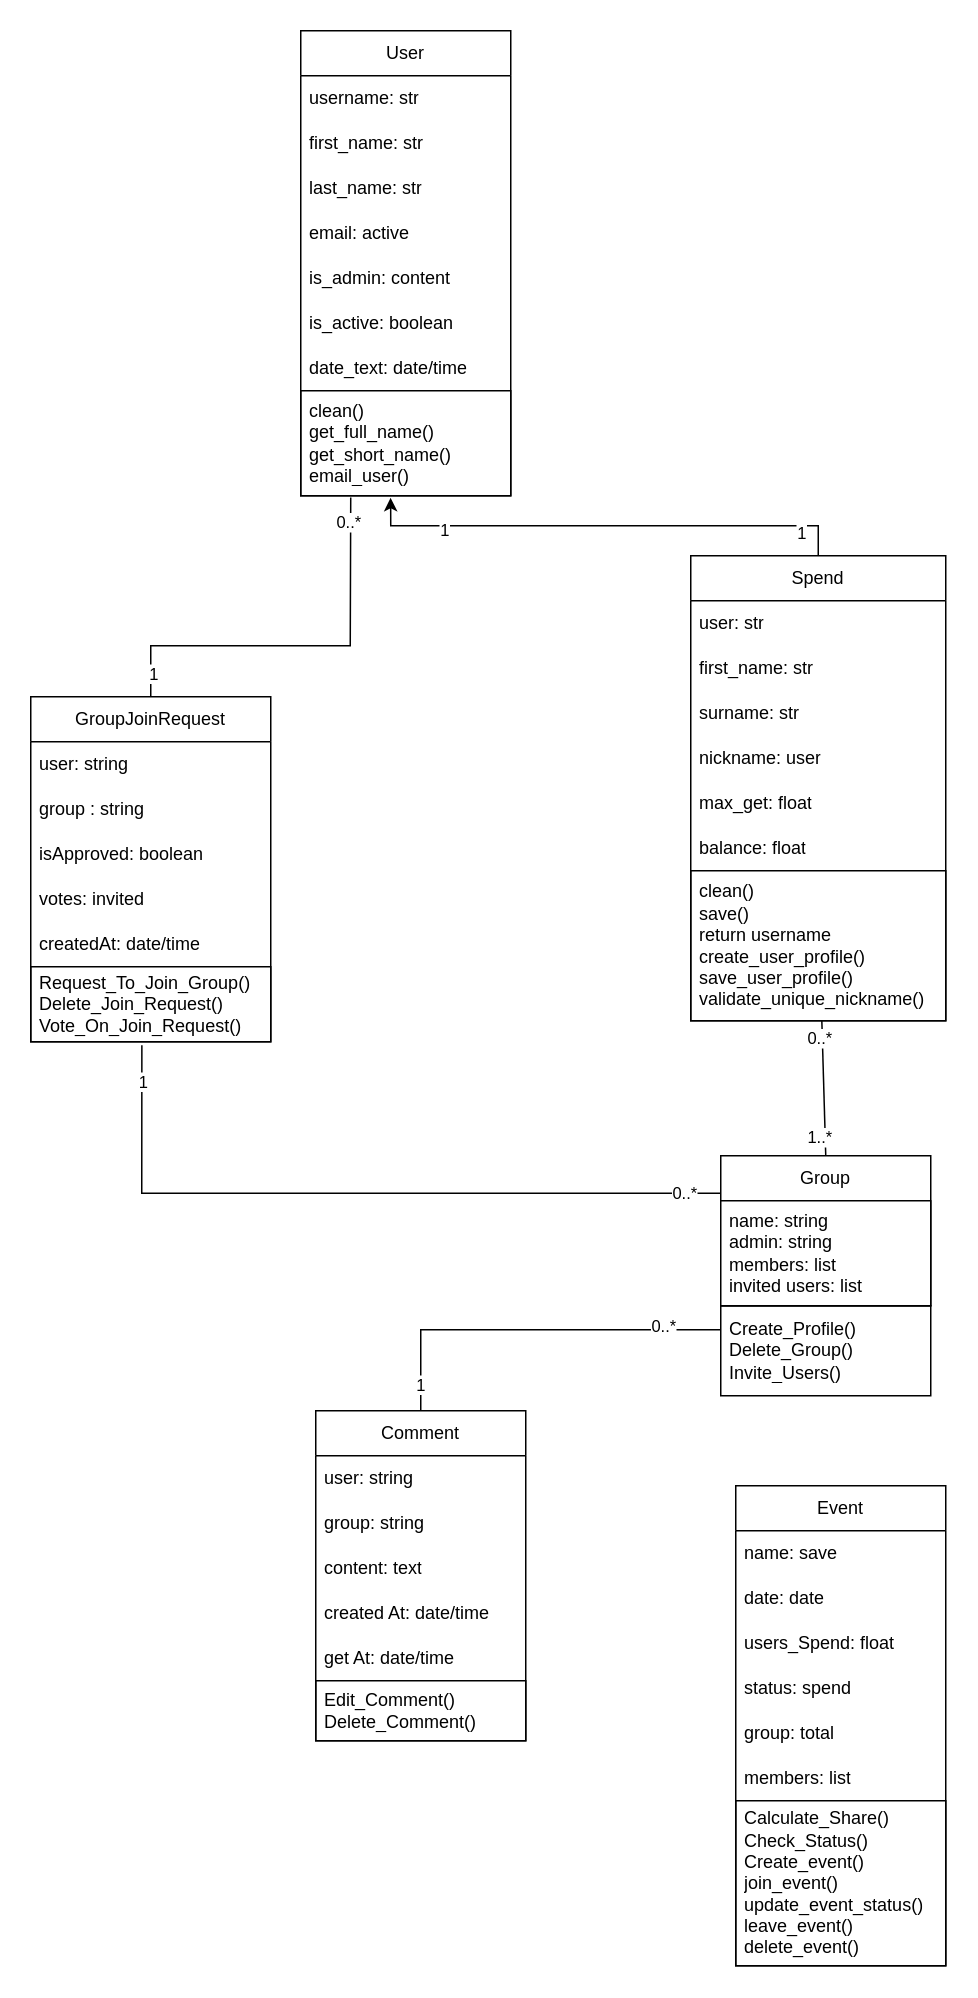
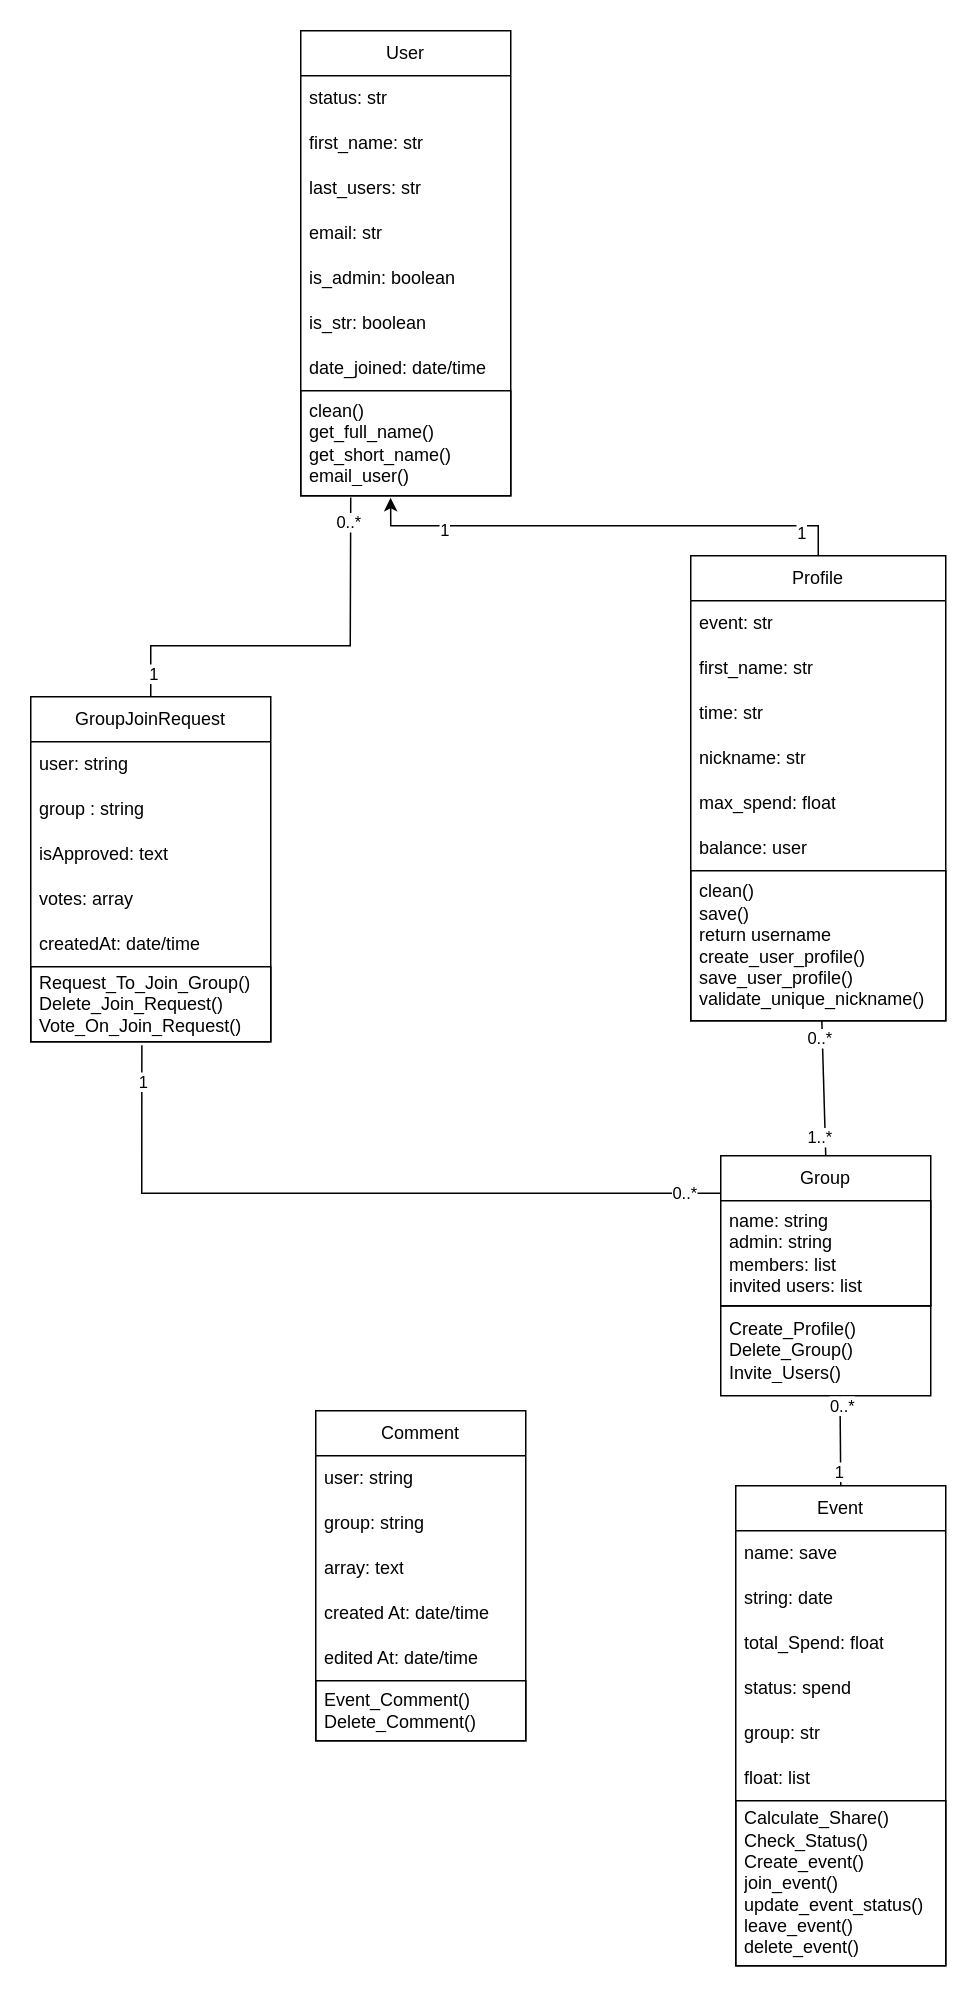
- <mxCell id="3" value="username: str" style="text;strokeColor=none;fillColor=none;align=left;verticalAlign=middle;spacingLeft=4;spacingRight=4;overflow=hidden;points=[[0,0.5],[1,0.5]];portConstraint=eastwest;rotatable=0;whiteSpace=wrap;html=1;" parent="2" vertex="1"><mxGeometry y="30" width="140" height="30" as="geometry" /></mxCell>
+ <mxCell id="3" value="status: str" style="text;strokeColor=none;fillColor=none;align=left;verticalAlign=middle;spacingLeft=4;spacingRight=4;overflow=hidden;points=[[0,0.5],[1,0.5]];portConstraint=eastwest;rotatable=0;whiteSpace=wrap;html=1;" parent="2" vertex="1"><mxGeometry y="30" width="140" height="30" as="geometry" /></mxCell>
- <mxCell id="5" value="last_name: str" style="text;strokeColor=none;fillColor=none;align=left;verticalAlign=middle;spacingLeft=4;spacingRight=4;overflow=hidden;points=[[0,0.5],[1,0.5]];portConstraint=eastwest;rotatable=0;whiteSpace=wrap;html=1;" parent="2" vertex="1"><mxGeometry y="90" width="140" height="30" as="geometry" /></mxCell>
+ <mxCell id="5" value="last_users: str" style="text;strokeColor=none;fillColor=none;align=left;verticalAlign=middle;spacingLeft=4;spacingRight=4;overflow=hidden;points=[[0,0.5],[1,0.5]];portConstraint=eastwest;rotatable=0;whiteSpace=wrap;html=1;" parent="2" vertex="1"><mxGeometry y="90" width="140" height="30" as="geometry" /></mxCell>
- <mxCell id="6" value="email: active" style="text;strokeColor=none;fillColor=none;align=left;verticalAlign=middle;spacingLeft=4;spacingRight=4;overflow=hidden;points=[[0,0.5],[1,0.5]];portConstraint=eastwest;rotatable=0;whiteSpace=wrap;html=1;" parent="2" vertex="1"><mxGeometry y="120" width="140" height="30" as="geometry" /></mxCell>
+ <mxCell id="6" value="email: str" style="text;strokeColor=none;fillColor=none;align=left;verticalAlign=middle;spacingLeft=4;spacingRight=4;overflow=hidden;points=[[0,0.5],[1,0.5]];portConstraint=eastwest;rotatable=0;whiteSpace=wrap;html=1;" parent="2" vertex="1"><mxGeometry y="120" width="140" height="30" as="geometry" /></mxCell>
- <mxCell id="7" value="is_admin: content" style="text;strokeColor=none;fillColor=none;align=left;verticalAlign=middle;spacingLeft=4;spacingRight=4;overflow=hidden;points=[[0,0.5],[1,0.5]];portConstraint=eastwest;rotatable=0;whiteSpace=wrap;html=1;" parent="2" vertex="1"><mxGeometry y="150" width="140" height="30" as="geometry" /></mxCell>
+ <mxCell id="7" value="is_admin: boolean" style="text;strokeColor=none;fillColor=none;align=left;verticalAlign=middle;spacingLeft=4;spacingRight=4;overflow=hidden;points=[[0,0.5],[1,0.5]];portConstraint=eastwest;rotatable=0;whiteSpace=wrap;html=1;" parent="2" vertex="1"><mxGeometry y="150" width="140" height="30" as="geometry" /></mxCell>
- <mxCell id="8" value="is_active: boolean" style="text;strokeColor=none;fillColor=none;align=left;verticalAlign=middle;spacingLeft=4;spacingRight=4;overflow=hidden;points=[[0,0.5],[1,0.5]];portConstraint=eastwest;rotatable=0;whiteSpace=wrap;html=1;" parent="2" vertex="1"><mxGeometry y="180" width="140" height="30" as="geometry" /></mxCell>
+ <mxCell id="8" value="is_str: boolean" style="text;strokeColor=none;fillColor=none;align=left;verticalAlign=middle;spacingLeft=4;spacingRight=4;overflow=hidden;points=[[0,0.5],[1,0.5]];portConstraint=eastwest;rotatable=0;whiteSpace=wrap;html=1;" parent="2" vertex="1"><mxGeometry y="180" width="140" height="30" as="geometry" /></mxCell>
- <mxCell id="9" value="date_text: date/time" style="text;strokeColor=none;fillColor=none;align=left;verticalAlign=middle;spacingLeft=4;spacingRight=4;overflow=hidden;points=[[0,0.5],[1,0.5]];portConstraint=eastwest;rotatable=0;whiteSpace=wrap;html=1;" parent="2" vertex="1"><mxGeometry y="210" width="140" height="30" as="geometry" /></mxCell>
+ <mxCell id="9" value="date_joined: date/time" style="text;strokeColor=none;fillColor=none;align=left;verticalAlign=middle;spacingLeft=4;spacingRight=4;overflow=hidden;points=[[0,0.5],[1,0.5]];portConstraint=eastwest;rotatable=0;whiteSpace=wrap;html=1;" parent="2" vertex="1"><mxGeometry y="210" width="140" height="30" as="geometry" /></mxCell>
- <mxCell id="11" value="Spend" style="swimlane;fontStyle=0;childLayout=stackLayout;horizontal=1;startSize=30;horizontalStack=0;resizeParent=1;resizeParentMax=0;resizeLast=0;collapsible=1;marginBottom=0;whiteSpace=wrap;html=1;" parent="1" vertex="1"><mxGeometry x="460" y="370" width="170" height="310" as="geometry" /></mxCell>
+ <mxCell id="11" value="Profile" style="swimlane;fontStyle=0;childLayout=stackLayout;horizontal=1;startSize=30;horizontalStack=0;resizeParent=1;resizeParentMax=0;resizeLast=0;collapsible=1;marginBottom=0;whiteSpace=wrap;html=1;" parent="1" vertex="1"><mxGeometry x="460" y="370" width="170" height="310" as="geometry" /></mxCell>
- <mxCell id="12" value="user: str" style="text;strokeColor=none;fillColor=none;align=left;verticalAlign=middle;spacingLeft=4;spacingRight=4;overflow=hidden;points=[[0,0.5],[1,0.5]];portConstraint=eastwest;rotatable=0;whiteSpace=wrap;html=1;" parent="11" vertex="1"><mxGeometry y="30" width="170" height="30" as="geometry" /></mxCell>
+ <mxCell id="12" value="event: str" style="text;strokeColor=none;fillColor=none;align=left;verticalAlign=middle;spacingLeft=4;spacingRight=4;overflow=hidden;points=[[0,0.5],[1,0.5]];portConstraint=eastwest;rotatable=0;whiteSpace=wrap;html=1;" parent="11" vertex="1"><mxGeometry y="30" width="170" height="30" as="geometry" /></mxCell>
- <mxCell id="14" value="surname: str" style="text;strokeColor=none;fillColor=none;align=left;verticalAlign=middle;spacingLeft=4;spacingRight=4;overflow=hidden;points=[[0,0.5],[1,0.5]];portConstraint=eastwest;rotatable=0;whiteSpace=wrap;html=1;" parent="11" vertex="1"><mxGeometry y="90" width="170" height="30" as="geometry" /></mxCell>
+ <mxCell id="14" value="time: str" style="text;strokeColor=none;fillColor=none;align=left;verticalAlign=middle;spacingLeft=4;spacingRight=4;overflow=hidden;points=[[0,0.5],[1,0.5]];portConstraint=eastwest;rotatable=0;whiteSpace=wrap;html=1;" parent="11" vertex="1"><mxGeometry y="90" width="170" height="30" as="geometry" /></mxCell>
- <mxCell id="15" value="nickname: user" style="text;strokeColor=none;fillColor=none;align=left;verticalAlign=middle;spacingLeft=4;spacingRight=4;overflow=hidden;points=[[0,0.5],[1,0.5]];portConstraint=eastwest;rotatable=0;whiteSpace=wrap;html=1;" parent="11" vertex="1"><mxGeometry y="120" width="170" height="30" as="geometry" /></mxCell>
+ <mxCell id="15" value="nickname: str" style="text;strokeColor=none;fillColor=none;align=left;verticalAlign=middle;spacingLeft=4;spacingRight=4;overflow=hidden;points=[[0,0.5],[1,0.5]];portConstraint=eastwest;rotatable=0;whiteSpace=wrap;html=1;" parent="11" vertex="1"><mxGeometry y="120" width="170" height="30" as="geometry" /></mxCell>
- <mxCell id="16" value="max_get: float" style="text;strokeColor=none;fillColor=none;align=left;verticalAlign=middle;spacingLeft=4;spacingRight=4;overflow=hidden;points=[[0,0.5],[1,0.5]];portConstraint=eastwest;rotatable=0;whiteSpace=wrap;html=1;" parent="11" vertex="1"><mxGeometry y="150" width="170" height="30" as="geometry" /></mxCell>
+ <mxCell id="16" value="max_spend: float" style="text;strokeColor=none;fillColor=none;align=left;verticalAlign=middle;spacingLeft=4;spacingRight=4;overflow=hidden;points=[[0,0.5],[1,0.5]];portConstraint=eastwest;rotatable=0;whiteSpace=wrap;html=1;" parent="11" vertex="1"><mxGeometry y="150" width="170" height="30" as="geometry" /></mxCell>
- <mxCell id="17" value="balance: float" style="text;strokeColor=none;fillColor=none;align=left;verticalAlign=middle;spacingLeft=4;spacingRight=4;overflow=hidden;points=[[0,0.5],[1,0.5]];portConstraint=eastwest;rotatable=0;whiteSpace=wrap;html=1;" parent="11" vertex="1"><mxGeometry y="180" width="170" height="30" as="geometry" /></mxCell>
+ <mxCell id="17" value="balance: user" style="text;strokeColor=none;fillColor=none;align=left;verticalAlign=middle;spacingLeft=4;spacingRight=4;overflow=hidden;points=[[0,0.5],[1,0.5]];portConstraint=eastwest;rotatable=0;whiteSpace=wrap;html=1;" parent="11" vertex="1"><mxGeometry y="180" width="170" height="30" as="geometry" /></mxCell>
- <mxCell id="43" value="isApproved: boolean" style="text;strokeColor=none;fillColor=none;align=left;verticalAlign=middle;spacingLeft=4;spacingRight=4;overflow=hidden;points=[[0,0.5],[1,0.5]];portConstraint=eastwest;rotatable=0;whiteSpace=wrap;html=1;" parent="40" vertex="1"><mxGeometry y="90" width="160" height="30" as="geometry" /></mxCell>
+ <mxCell id="43" value="isApproved: text" style="text;strokeColor=none;fillColor=none;align=left;verticalAlign=middle;spacingLeft=4;spacingRight=4;overflow=hidden;points=[[0,0.5],[1,0.5]];portConstraint=eastwest;rotatable=0;whiteSpace=wrap;html=1;" parent="40" vertex="1"><mxGeometry y="90" width="160" height="30" as="geometry" /></mxCell>
- <mxCell id="44" value="votes: invited" style="text;strokeColor=none;fillColor=none;align=left;verticalAlign=middle;spacingLeft=4;spacingRight=4;overflow=hidden;points=[[0,0.5],[1,0.5]];portConstraint=eastwest;rotatable=0;whiteSpace=wrap;html=1;" parent="40" vertex="1"><mxGeometry y="120" width="160" height="30" as="geometry" /></mxCell>
+ <mxCell id="44" value="votes: array" style="text;strokeColor=none;fillColor=none;align=left;verticalAlign=middle;spacingLeft=4;spacingRight=4;overflow=hidden;points=[[0,0.5],[1,0.5]];portConstraint=eastwest;rotatable=0;whiteSpace=wrap;html=1;" parent="40" vertex="1"><mxGeometry y="120" width="160" height="30" as="geometry" /></mxCell>
- <mxCell id="59" value="" style="endArrow=none;html=1;rounded=0;exitX=0.5;exitY=0;exitDx=0;exitDy=0;entryX=0.001;entryY=0.268;entryDx=0;entryDy=0;entryPerimeter=0;" parent="1" source="30" target="21" edge="1"><mxGeometry width="50" height="50" relative="1" as="geometry"><mxPoint x="320" y="900" as="sourcePoint" /><mxPoint x="370" y="850" as="targetPoint" /><Array as="points"><mxPoint x="280" y="886" /></Array></mxGeometry></mxCell>
- <mxCell id="60" value="1" style="edgeLabel;html=1;align=center;verticalAlign=middle;resizable=0;points=[];" parent="59" vertex="1" connectable="0"><mxGeometry x="-0.855" y="1" relative="1" as="geometry"><mxPoint as="offset" /></mxGeometry></mxCell>
- <mxCell id="61" value="0..*" style="edgeLabel;html=1;align=center;verticalAlign=middle;resizable=0;points=[];" parent="59" vertex="1" connectable="0"><mxGeometry x="0.69" y="3" relative="1" as="geometry"><mxPoint as="offset" /></mxGeometry></mxCell>
+ <mxCell id="56" value="" style="endArrow=none;html=1;rounded=0;exitX=0.5;exitY=0;exitDx=0;exitDy=0;entryX=0.568;entryY=1.009;entryDx=0;entryDy=0;entryPerimeter=0;" parent="1" source="22" target="21" edge="1"><mxGeometry width="50" height="50" relative="1" as="geometry"><mxPoint x="580" y="920" as="sourcePoint" /><mxPoint x="630" y="870" as="targetPoint" /></mxGeometry></mxCell>
+ <mxCell id="57" value="1" style="edgeLabel;html=1;align=center;verticalAlign=middle;resizable=0;points=[];" parent="56" vertex="1" connectable="0"><mxGeometry x="-0.652" y="1" relative="1" as="geometry"><mxPoint as="offset" /></mxGeometry></mxCell>
+ <mxCell id="58" value="0..*" style="edgeLabel;html=1;align=center;verticalAlign=middle;resizable=0;points=[];" parent="56" vertex="1" connectable="0"><mxGeometry x="0.791" y="-1" relative="1" as="geometry"><mxPoint as="offset" /></mxGeometry></mxCell>
- <mxCell id="33" value="content: text" style="text;strokeColor=none;fillColor=none;align=left;verticalAlign=middle;spacingLeft=4;spacingRight=4;overflow=hidden;points=[[0,0.5],[1,0.5]];portConstraint=eastwest;rotatable=0;whiteSpace=wrap;html=1;" parent="30" vertex="1"><mxGeometry y="90" width="140" height="30" as="geometry" /></mxCell>
+ <mxCell id="33" value="array: text" style="text;strokeColor=none;fillColor=none;align=left;verticalAlign=middle;spacingLeft=4;spacingRight=4;overflow=hidden;points=[[0,0.5],[1,0.5]];portConstraint=eastwest;rotatable=0;whiteSpace=wrap;html=1;" parent="30" vertex="1"><mxGeometry y="90" width="140" height="30" as="geometry" /></mxCell>
- <mxCell id="24" value="date: date" style="text;strokeColor=none;fillColor=none;align=left;verticalAlign=middle;spacingLeft=4;spacingRight=4;overflow=hidden;points=[[0,0.5],[1,0.5]];portConstraint=eastwest;rotatable=0;whiteSpace=wrap;html=1;" parent="22" vertex="1"><mxGeometry y="60" width="140" height="30" as="geometry" /></mxCell>
+ <mxCell id="24" value="string: date" style="text;strokeColor=none;fillColor=none;align=left;verticalAlign=middle;spacingLeft=4;spacingRight=4;overflow=hidden;points=[[0,0.5],[1,0.5]];portConstraint=eastwest;rotatable=0;whiteSpace=wrap;html=1;" parent="22" vertex="1"><mxGeometry y="60" width="140" height="30" as="geometry" /></mxCell>
- <mxCell id="25" value="users_Spend: float" style="text;strokeColor=none;fillColor=none;align=left;verticalAlign=middle;spacingLeft=4;spacingRight=4;overflow=hidden;points=[[0,0.5],[1,0.5]];portConstraint=eastwest;rotatable=0;whiteSpace=wrap;html=1;" parent="22" vertex="1"><mxGeometry y="90" width="140" height="30" as="geometry" /></mxCell>
+ <mxCell id="25" value="total_Spend: float" style="text;strokeColor=none;fillColor=none;align=left;verticalAlign=middle;spacingLeft=4;spacingRight=4;overflow=hidden;points=[[0,0.5],[1,0.5]];portConstraint=eastwest;rotatable=0;whiteSpace=wrap;html=1;" parent="22" vertex="1"><mxGeometry y="90" width="140" height="30" as="geometry" /></mxCell>
- <mxCell id="35" value="get At: date/time" style="text;strokeColor=none;fillColor=none;align=left;verticalAlign=middle;spacingLeft=4;spacingRight=4;overflow=hidden;points=[[0,0.5],[1,0.5]];portConstraint=eastwest;rotatable=0;whiteSpace=wrap;html=1;" parent="30" vertex="1"><mxGeometry y="150" width="140" height="30" as="geometry" /></mxCell>
+ <mxCell id="35" value="edited At: date/time" style="text;strokeColor=none;fillColor=none;align=left;verticalAlign=middle;spacingLeft=4;spacingRight=4;overflow=hidden;points=[[0,0.5],[1,0.5]];portConstraint=eastwest;rotatable=0;whiteSpace=wrap;html=1;" parent="30" vertex="1"><mxGeometry y="150" width="140" height="30" as="geometry" /></mxCell>
- <mxCell id="36" value="Edit_Comment()&lt;div&gt;Delete_Comment()&lt;/div&gt;" style="text;strokeColor=default;fillColor=none;align=left;verticalAlign=middle;spacingLeft=4;spacingRight=4;overflow=hidden;points=[[0,0.5],[1,0.5]];portConstraint=eastwest;rotatable=0;whiteSpace=wrap;html=1;" parent="30" vertex="1"><mxGeometry y="180" width="140" height="40" as="geometry" /></mxCell>
+ <mxCell id="36" value="Event_Comment()&lt;div&gt;Delete_Comment()&lt;/div&gt;" style="text;strokeColor=default;fillColor=none;align=left;verticalAlign=middle;spacingLeft=4;spacingRight=4;overflow=hidden;points=[[0,0.5],[1,0.5]];portConstraint=eastwest;rotatable=0;whiteSpace=wrap;html=1;" parent="30" vertex="1"><mxGeometry y="180" width="140" height="40" as="geometry" /></mxCell>
- <mxCell id="27" value="group: total" style="text;strokeColor=none;fillColor=none;align=left;verticalAlign=middle;spacingLeft=4;spacingRight=4;overflow=hidden;points=[[0,0.5],[1,0.5]];portConstraint=eastwest;rotatable=0;whiteSpace=wrap;html=1;" parent="22" vertex="1"><mxGeometry y="150" width="140" height="30" as="geometry" /></mxCell>
+ <mxCell id="27" value="group: str" style="text;strokeColor=none;fillColor=none;align=left;verticalAlign=middle;spacingLeft=4;spacingRight=4;overflow=hidden;points=[[0,0.5],[1,0.5]];portConstraint=eastwest;rotatable=0;whiteSpace=wrap;html=1;" parent="22" vertex="1"><mxGeometry y="150" width="140" height="30" as="geometry" /></mxCell>
- <mxCell id="28" value="members: list" style="text;strokeColor=none;fillColor=none;align=left;verticalAlign=middle;spacingLeft=4;spacingRight=4;overflow=hidden;points=[[0,0.5],[1,0.5]];portConstraint=eastwest;rotatable=0;whiteSpace=wrap;html=1;" parent="22" vertex="1"><mxGeometry y="180" width="140" height="30" as="geometry" /></mxCell>
+ <mxCell id="28" value="float: list" style="text;strokeColor=none;fillColor=none;align=left;verticalAlign=middle;spacingLeft=4;spacingRight=4;overflow=hidden;points=[[0,0.5],[1,0.5]];portConstraint=eastwest;rotatable=0;whiteSpace=wrap;html=1;" parent="22" vertex="1"><mxGeometry y="180" width="140" height="30" as="geometry" /></mxCell>
